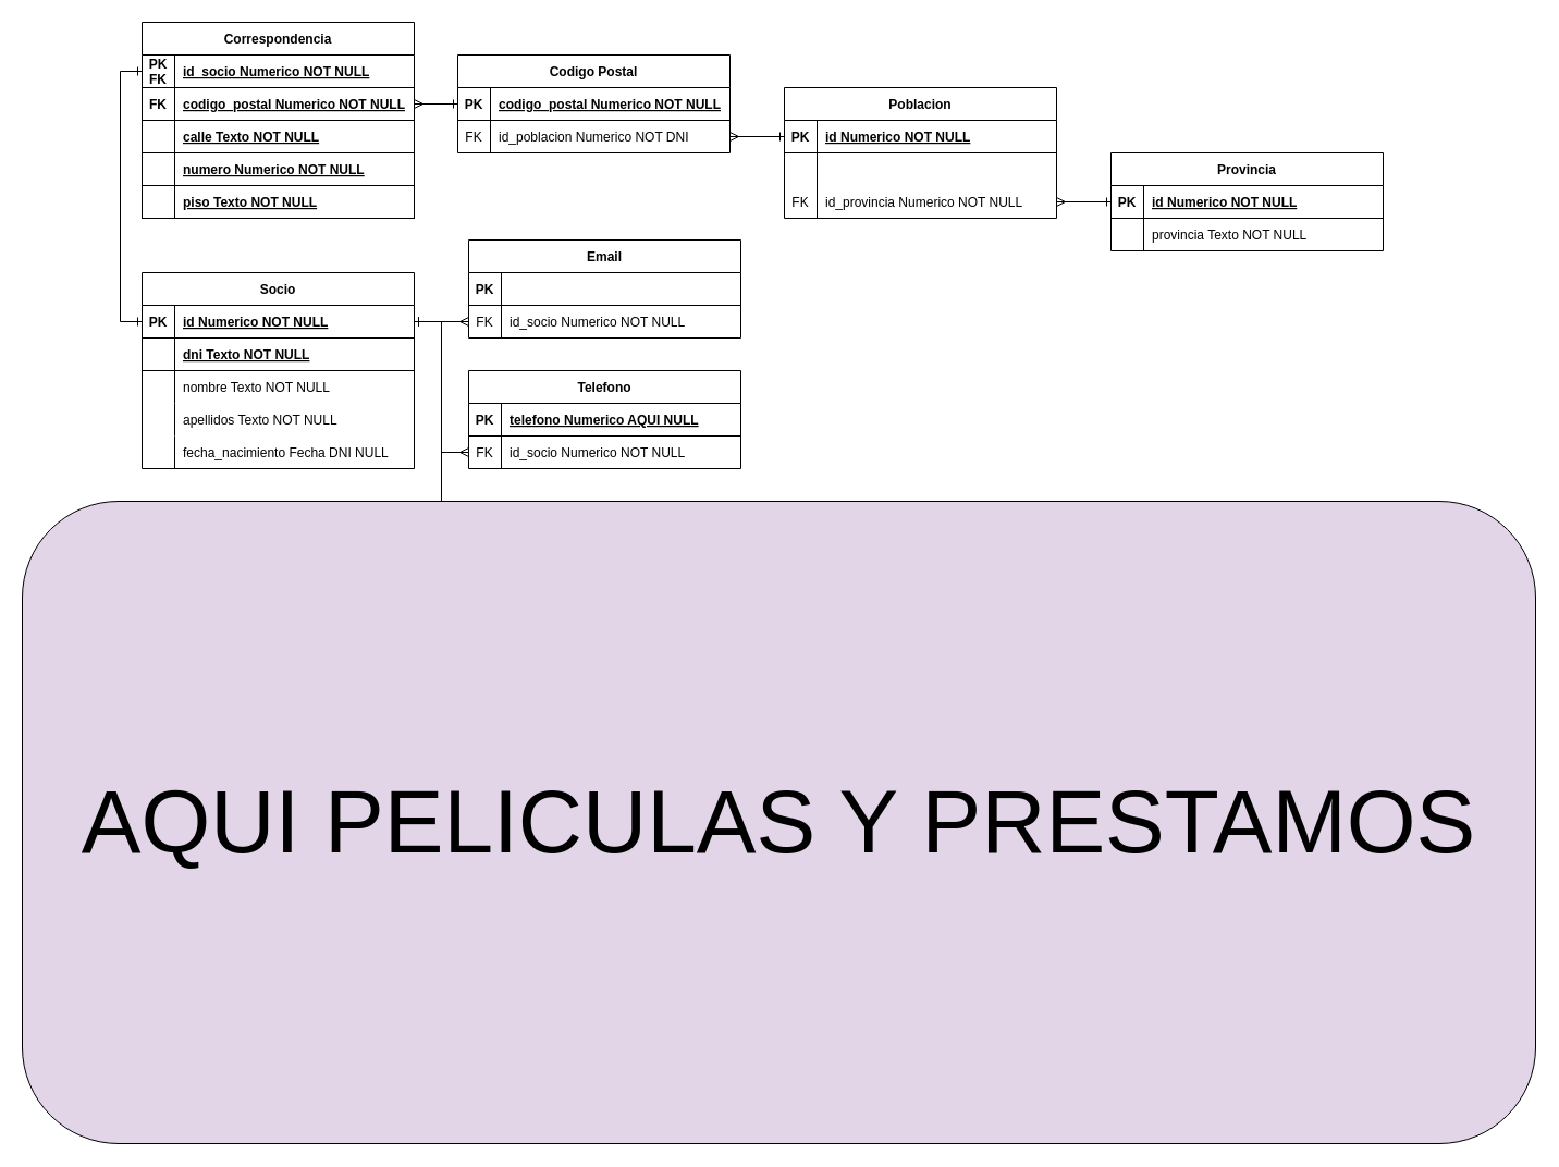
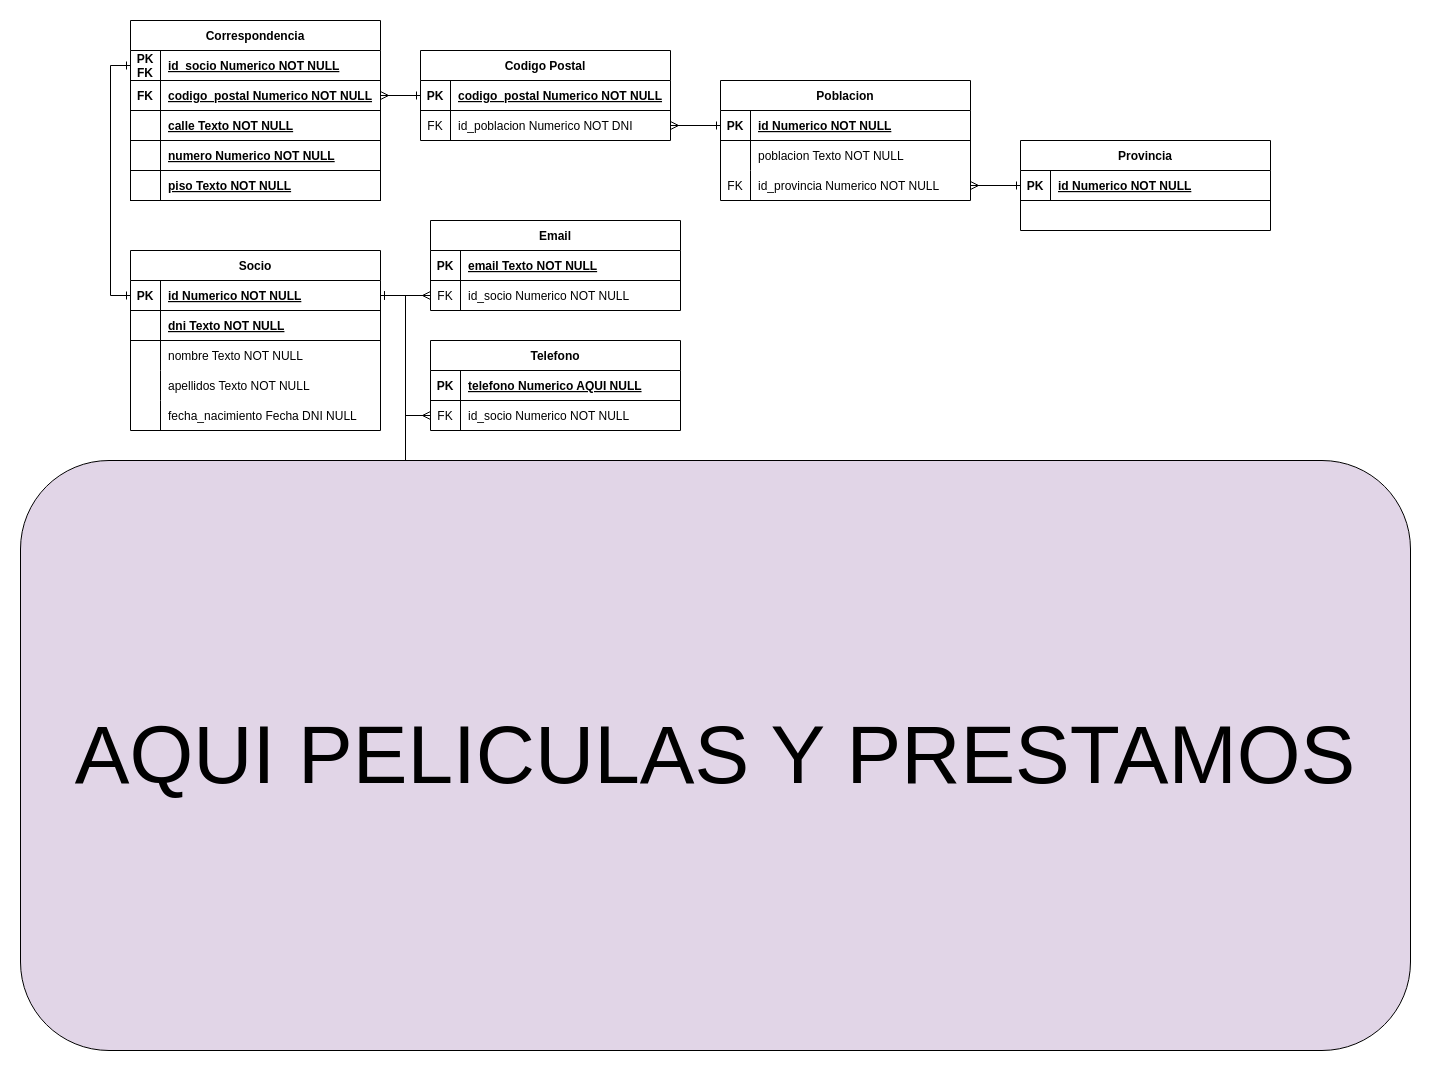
+ <mxCell id="97" value="poblacion Texto NOT NULL" style="shape=partialRectangle;overflow=hidden;connectable=0;fillColor=none;top=0;left=0;bottom=0;right=0;align=left;spacingLeft=6;" parent="95" vertex="1"><mxGeometry x="30" width="220" height="30" as="geometry"><mxRectangle width="220" height="30" as="alternateBounds" /></mxGeometry></mxCell>
- <mxCell id="90" value="provincia Texto NOT NULL" style="shape=partialRectangle;overflow=hidden;connectable=0;fillColor=none;top=0;left=0;bottom=0;right=0;align=left;spacingLeft=6;" parent="88" vertex="1"><mxGeometry x="30" width="220" height="30" as="geometry"><mxRectangle width="220" height="30" as="alternateBounds" /></mxGeometry></mxCell>
+ <mxCell id="54" value="email Texto NOT NULL " style="shape=partialRectangle;overflow=hidden;connectable=0;fillColor=none;top=0;left=0;bottom=0;right=0;align=left;spacingLeft=6;fontStyle=5;" parent="52" vertex="1"><mxGeometry x="30" width="220" height="30" as="geometry"><mxRectangle width="220" height="30" as="alternateBounds" /></mxGeometry></mxCell>
